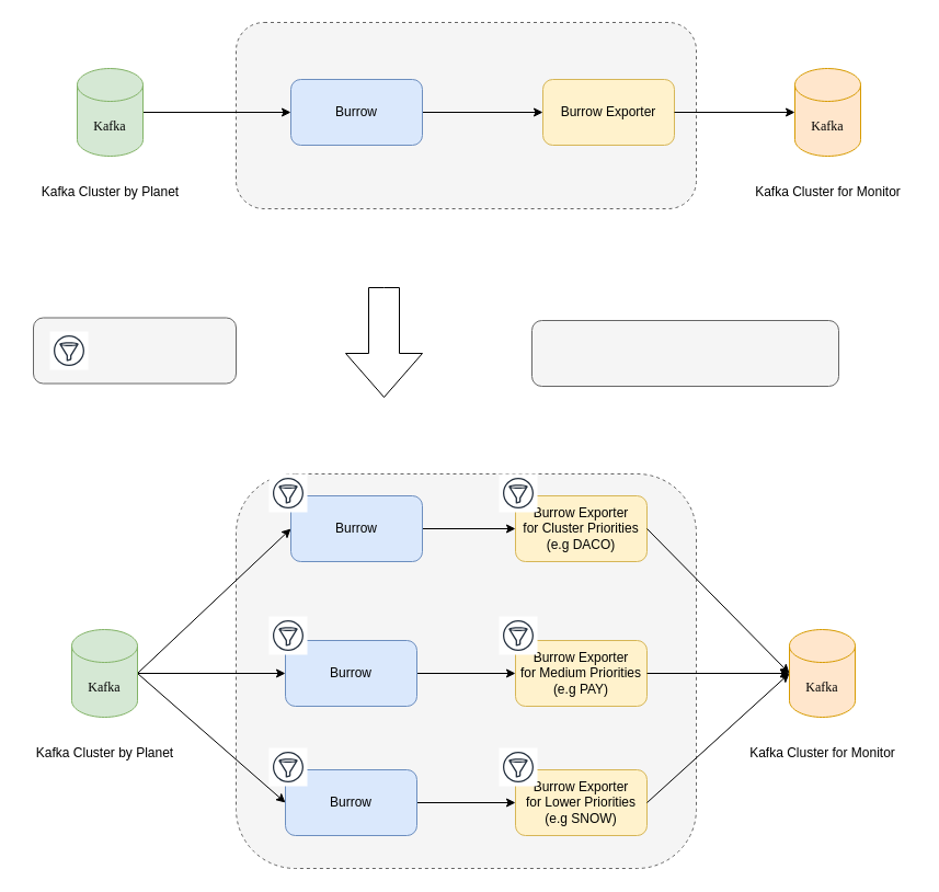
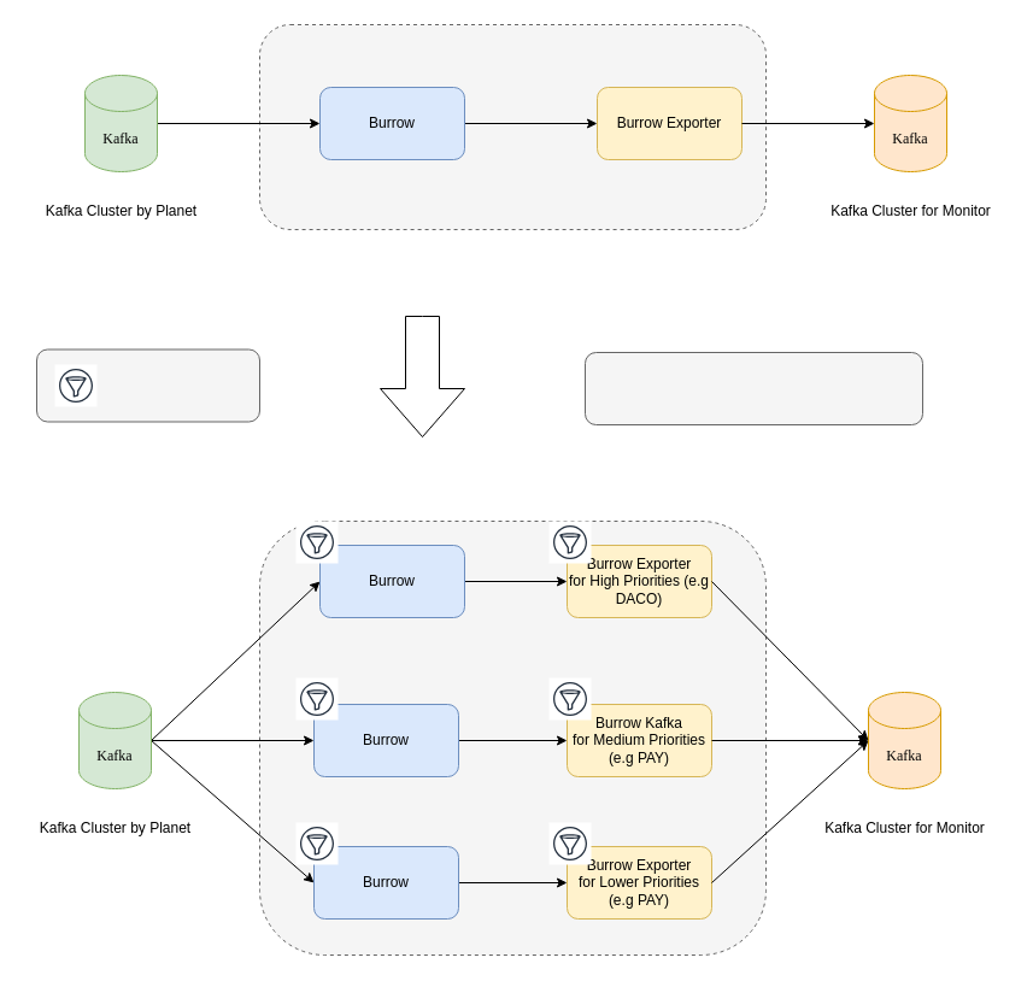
- <mxCell id="28" value="Burrow Exporter&lt;br&gt;for Cluster Priorities (e.g DACO)" style="rounded=1;whiteSpace=wrap;html=1;fillColor=#fff2cc;strokeColor=#d6b656;" parent="1" vertex="1"><mxGeometry x="470" y="452" width="120" height="60" as="geometry" /></mxCell>
+ <mxCell id="28" value="Burrow Exporter&lt;br&gt;for High Priorities (e.g DACO)" style="rounded=1;whiteSpace=wrap;html=1;fillColor=#fff2cc;strokeColor=#d6b656;" parent="1" vertex="1"><mxGeometry x="470" y="452" width="120" height="60" as="geometry" /></mxCell>
- <mxCell id="23" value="Burrow Exporter&lt;br&gt;for Medium Priorities (e.g PAY)" style="rounded=1;whiteSpace=wrap;html=1;fillColor=#fff2cc;strokeColor=#d6b656;" parent="1" vertex="1"><mxGeometry x="470" y="584" width="120" height="60" as="geometry" /></mxCell>
+ <mxCell id="23" value="Burrow Kafka&lt;br&gt;for Medium Priorities (e.g PAY)" style="rounded=1;whiteSpace=wrap;html=1;fillColor=#fff2cc;strokeColor=#d6b656;" parent="1" vertex="1"><mxGeometry x="470" y="584" width="120" height="60" as="geometry" /></mxCell>
- <mxCell id="29" value="Burrow Exporter&lt;br&gt;for Lower Priorities (e.g SNOW)" style="rounded=1;whiteSpace=wrap;html=1;fillColor=#fff2cc;strokeColor=#d6b656;" parent="1" vertex="1"><mxGeometry x="470" y="702" width="120" height="60" as="geometry" /></mxCell>
+ <mxCell id="29" value="Burrow Exporter&lt;br&gt;for Lower Priorities (e.g PAY)" style="rounded=1;whiteSpace=wrap;html=1;fillColor=#fff2cc;strokeColor=#d6b656;" parent="1" vertex="1"><mxGeometry x="470" y="702" width="120" height="60" as="geometry" /></mxCell>
